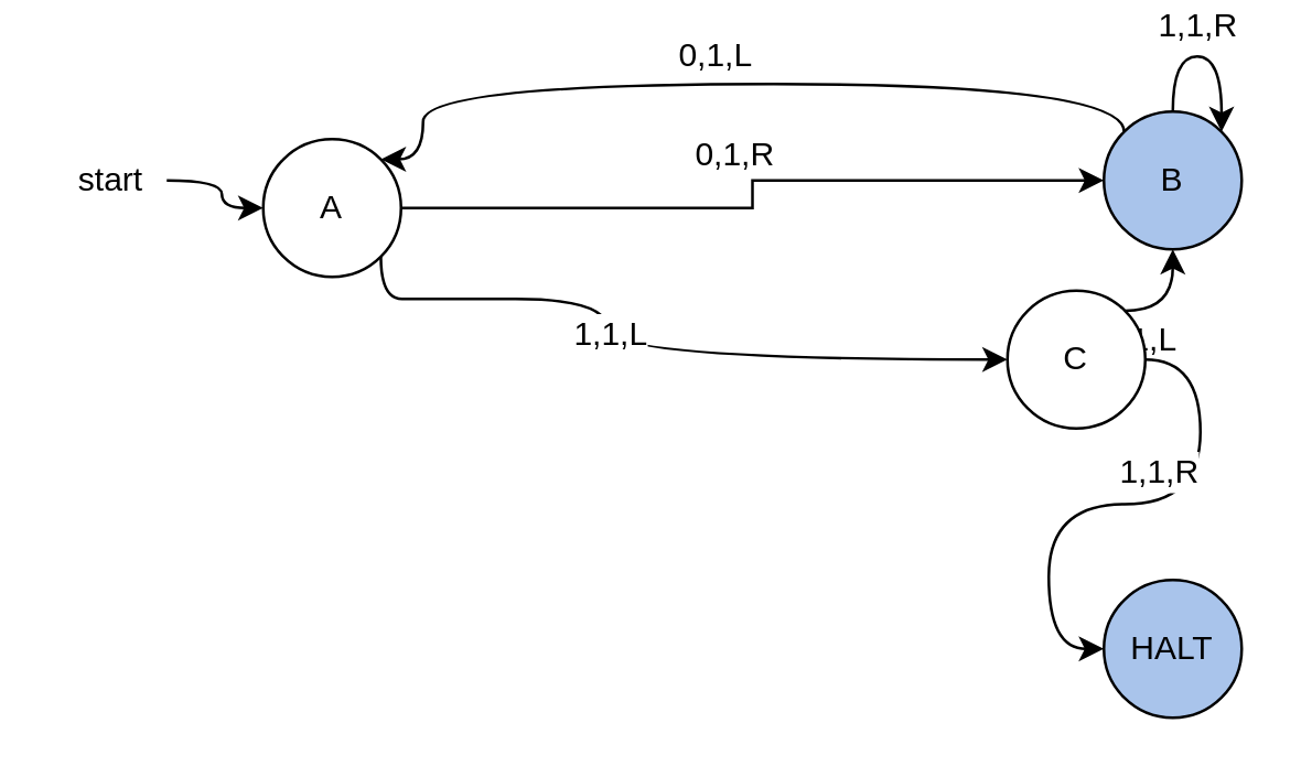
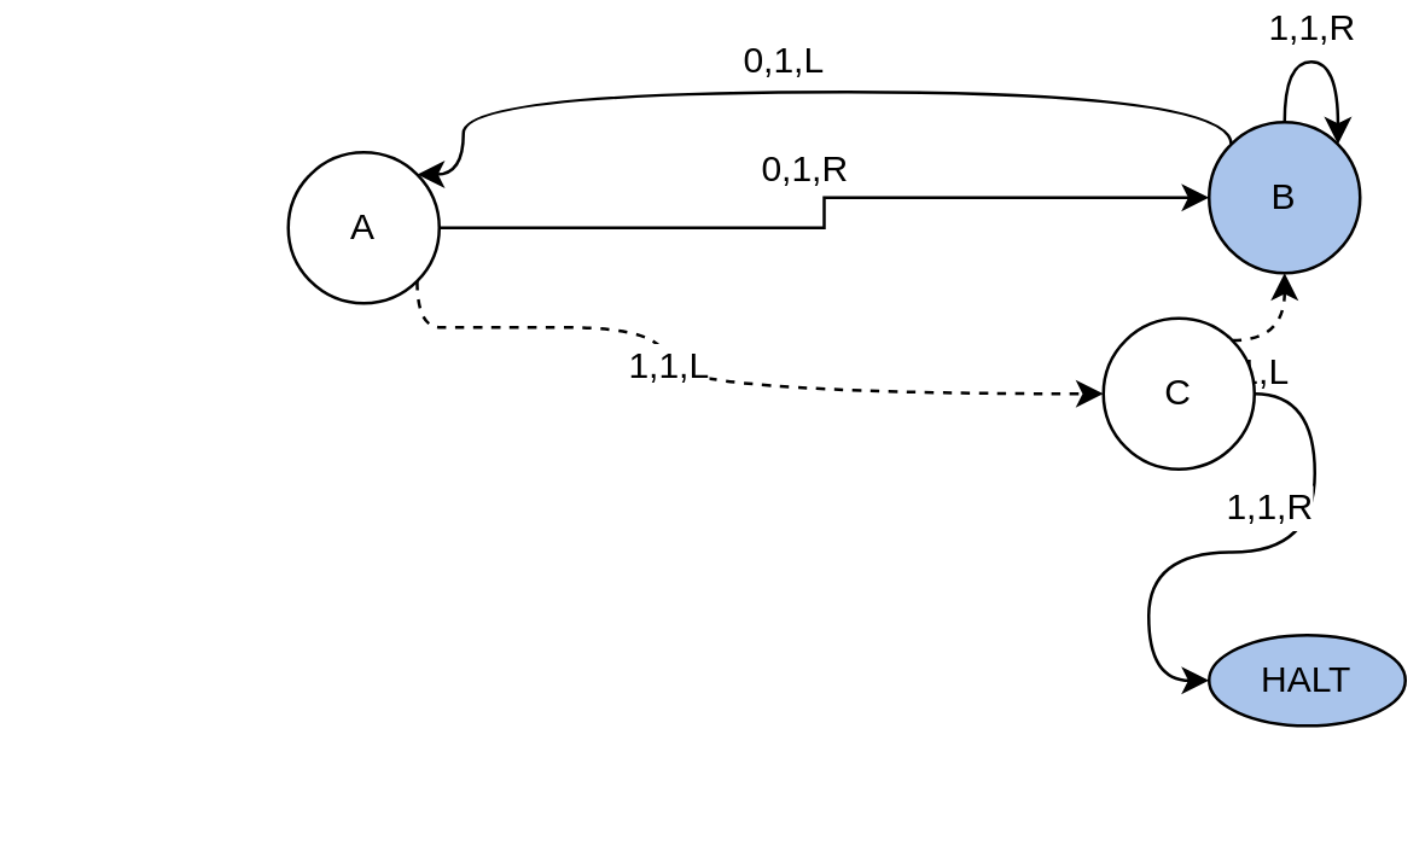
- <mxCell id="19" value="start" style="text;html=1;strokeColor=none;fillColor=none;align=center;verticalAlign=middle;whiteSpace=wrap;rounded=0;" vertex="1" parent="1"><mxGeometry x="20" y="55" width="40" height="20" as="geometry" /></mxCell>
- <mxCell id="18" value="" style="edgeStyle=orthogonalEdgeStyle;curved=1;rounded=0;orthogonalLoop=1;jettySize=auto;html=1;" edge="1" parent="1" source="19" target="6"><mxGeometry relative="1" as="geometry" /></mxCell>
- <mxCell id="12" style="edgeStyle=orthogonalEdgeStyle;curved=1;rounded=0;orthogonalLoop=1;jettySize=auto;html=1;exitX=1;exitY=0;exitDx=0;exitDy=0;entryX=0.5;entryY=1;entryDx=0;entryDy=0;" edge="1" parent="1" source="14" target="9"><mxGeometry relative="1" as="geometry" /></mxCell>
+ <mxCell id="12" style="edgeStyle=orthogonalEdgeStyle;curved=1;rounded=0;orthogonalLoop=1;jettySize=auto;html=1;exitX=1;exitY=0;exitDx=0;exitDy=0;entryX=0.5;entryY=1;entryDx=0;entryDy=0;dashed=1;" edge="1" parent="1" source="14" target="9"><mxGeometry relative="1" as="geometry" /></mxCell>
- <mxCell id="4" style="edgeStyle=orthogonalEdgeStyle;curved=1;rounded=0;orthogonalLoop=1;jettySize=auto;html=1;exitX=1;exitY=1;exitDx=0;exitDy=0;entryX=0;entryY=0.5;entryDx=0;entryDy=0;" edge="1" parent="1" source="6" target="14"><mxGeometry relative="1" as="geometry"><Array as="points"><mxPoint x="153" y="108" /><mxPoint x="220" y="108" /><mxPoint x="220" y="185" /></Array></mxGeometry></mxCell>
+ <mxCell id="4" style="edgeStyle=orthogonalEdgeStyle;curved=1;rounded=0;orthogonalLoop=1;jettySize=auto;html=1;exitX=1;exitY=1;exitDx=0;exitDy=0;entryX=0;entryY=0.5;entryDx=0;entryDy=0;dashed=1;" edge="1" parent="1" source="6" target="14"><mxGeometry relative="1" as="geometry"><Array as="points"><mxPoint x="153" y="108" /><mxPoint x="220" y="108" /><mxPoint x="220" y="185" /></Array></mxGeometry></mxCell>
- <mxCell id="15" value="HALT" style="ellipse;whiteSpace=wrap;html=1;fillColor=#A9C4EB;" vertex="1" parent="1"><mxGeometry x="400" y="210" width="50" height="50" as="geometry" /></mxCell>
+ <mxCell id="15" value="HALT" style="ellipse;whiteSpace=wrap;html=1;fillColor=#A9C4EB;" vertex="1" parent="1"><mxGeometry x="400" y="210" width="65" height="30" as="geometry" /></mxCell>
